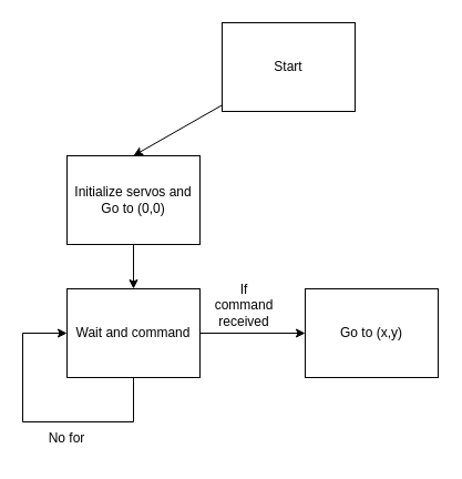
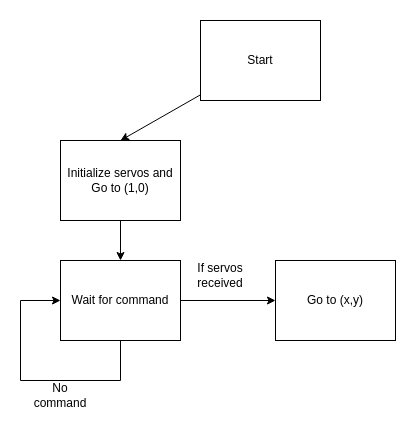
- <mxCell id="4" value="Initialize servos and Go to (0,0)" style="rounded=0;whiteSpace=wrap;html=1;" vertex="1" parent="1"><mxGeometry x="60" y="140" width="120" height="80" as="geometry" /></mxCell>
+ <mxCell id="4" value="Initialize servos and Go to (1,0)" style="rounded=0;whiteSpace=wrap;html=1;" vertex="1" parent="1"><mxGeometry x="60" y="140" width="120" height="80" as="geometry" /></mxCell>
- <mxCell id="11" value="If command received" style="text;html=1;align=center;verticalAlign=middle;whiteSpace=wrap;rounded=0;" vertex="1" parent="1"><mxGeometry x="200" y="270" width="40" height="10" as="geometry" /></mxCell>
+ <mxCell id="11" value="If servos received" style="text;html=1;align=center;verticalAlign=middle;whiteSpace=wrap;rounded=0;" vertex="1" parent="1"><mxGeometry x="200" y="270" width="40" height="10" as="geometry" /></mxCell>
- <mxCell id="5" value="Wait and command" style="rounded=0;whiteSpace=wrap;html=1;" vertex="1" parent="1"><mxGeometry x="60" y="260" width="120" height="80" as="geometry" /></mxCell>
+ <mxCell id="5" value="Wait for command" style="rounded=0;whiteSpace=wrap;html=1;" vertex="1" parent="1"><mxGeometry x="60" y="260" width="120" height="80" as="geometry" /></mxCell>
- <mxCell id="9" value="No for" style="text;html=1;align=center;verticalAlign=middle;whiteSpace=wrap;rounded=0;" vertex="1" parent="1"><mxGeometry x="30" y="380" width="60" height="30" as="geometry" /></mxCell>
+ <mxCell id="9" value="No command" style="text;html=1;align=center;verticalAlign=middle;whiteSpace=wrap;rounded=0;" vertex="1" parent="1"><mxGeometry x="30" y="380" width="60" height="30" as="geometry" /></mxCell>
